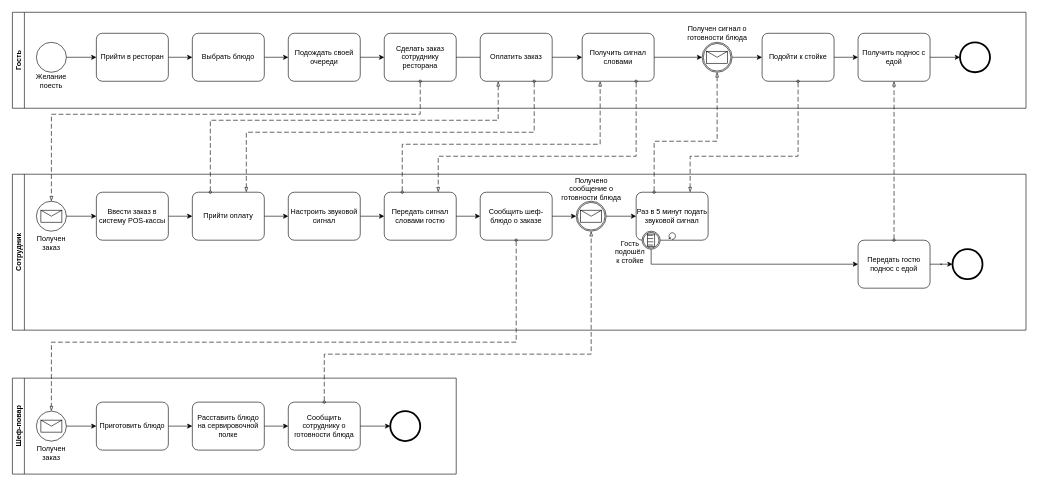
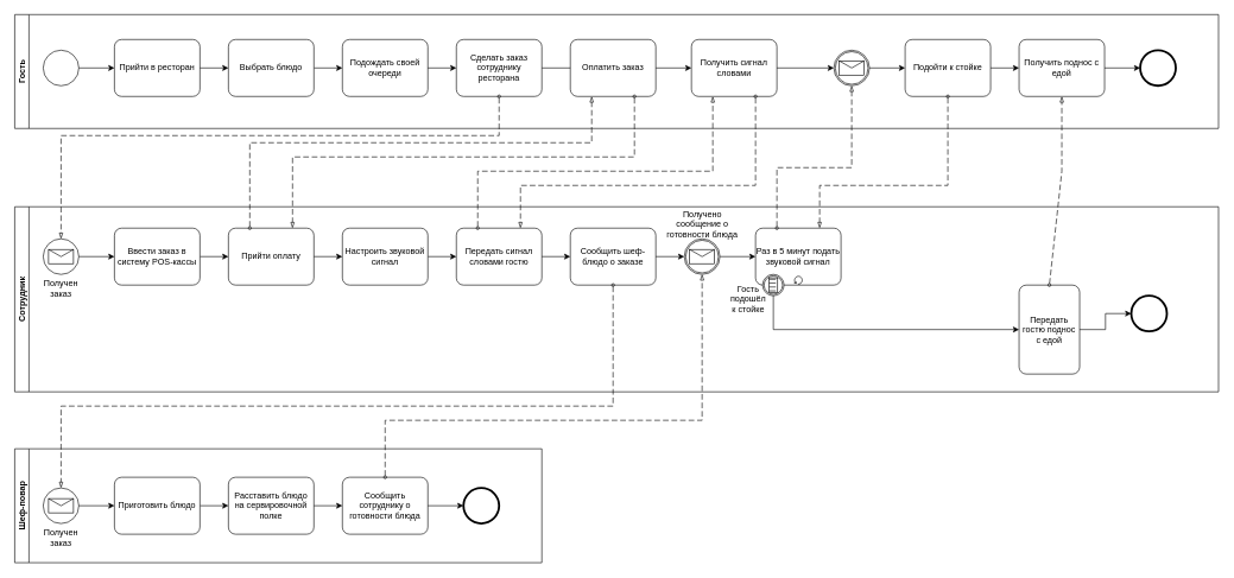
- <mxCell id="13" value="Получен сигнал о готовности блюда" style="text;html=1;strokeColor=none;fillColor=none;align=center;verticalAlign=middle;whiteSpace=wrap;rounded=0;" vertex="1" parent="2"><mxGeometry x="1122.5" y="20" width="105" height="30" as="geometry" /></mxCell>
- <mxCell id="4" value="Желание поесть" style="text;html=1;strokeColor=none;fillColor=none;align=center;verticalAlign=middle;whiteSpace=wrap;rounded=0;" parent="2" vertex="1"><mxGeometry x="25" y="100" width="80" height="30" as="geometry" /></mxCell>
- <mxCell id="40" value="Передать гостю поднос с едой" style="points=[[0.25,0,0],[0.5,0,0],[0.75,0,0],[1,0.25,0],[1,0.5,0],[1,0.75,0],[0.75,1,0],[0.5,1,0],[0.25,1,0],[0,0.75,0],[0,0.5,0],[0,0.25,0]];shape=mxgraph.bpmn.task;whiteSpace=wrap;rectStyle=rounded;size=10;html=1;container=1;expand=0;collapsible=0;taskMarker=abstract;" vertex="1" parent="26"><mxGeometry x="1410" y="110" width="120" height="80" as="geometry" /></mxCell>
+ <mxCell id="40" value="Передать гостю поднос с едой" style="points=[[0.25,0,0],[0.5,0,0],[0.75,0,0],[1,0.25,0],[1,0.5,0],[1,0.75,0],[0.75,1,0],[0.5,1,0],[0.25,1,0],[0,0.75,0],[0,0.5,0],[0,0.25,0]];shape=mxgraph.bpmn.task;whiteSpace=wrap;rectStyle=rounded;size=10;html=1;container=1;expand=0;collapsible=0;taskMarker=abstract;" vertex="1" parent="26"><mxGeometry x="1410" y="110" width="85" height="125" as="geometry" /></mxCell>
